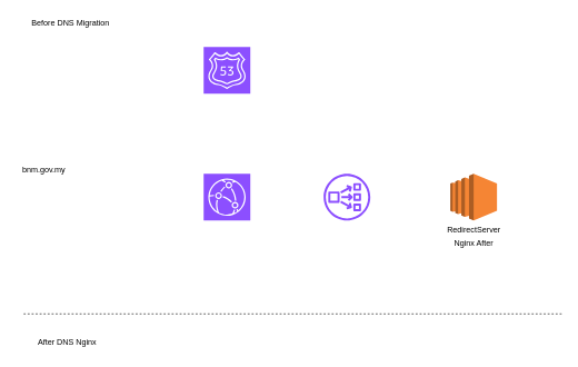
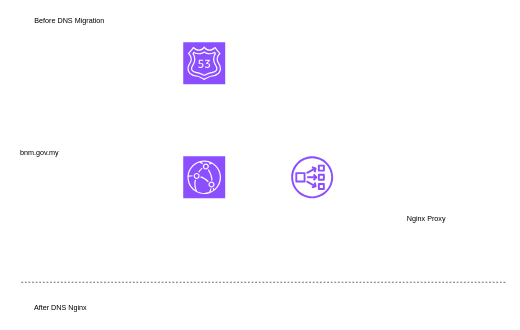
- <mxCell id="2" value="Before DNS Migration" style="text;html=1;align=center;verticalAlign=middle;resizable=0;points=[];autosize=1;strokeColor=none;fillColor=none;" vertex="1" parent="1"><mxGeometry x="35" y="20" width="140" height="30" as="geometry" /></mxCell>
+ <mxCell id="2" value="Before DNS Migration" style="text;html=1;align=center;verticalAlign=middle;resizable=0;points=[];autosize=1;strokeColor=none;fillColor=none;" vertex="1" parent="1"><mxGeometry x="45" y="20" width="140" height="30" as="geometry" /></mxCell>
- <mxCell id="3" value="RedirectServer" style="outlineConnect=0;dashed=0;verticalLabelPosition=bottom;verticalAlign=top;align=center;html=1;shape=mxgraph.aws3.ec2;fillColor=#F58534;gradientColor=none;" vertex="1" parent="1"><mxGeometry x="675" y="260" width="70" height="70" as="geometry" /></mxCell>
- <mxCell id="10" value="Nginx After" style="text;html=1;align=center;verticalAlign=middle;resizable=0;points=[];autosize=1;strokeColor=none;fillColor=none;" vertex="1" parent="1"><mxGeometry x="665" y="350" width="90" height="30" as="geometry" /></mxCell>
+ <mxCell id="10" value="Nginx Proxy" style="text;html=1;align=center;verticalAlign=middle;resizable=0;points=[];autosize=1;strokeColor=none;fillColor=none;" vertex="1" parent="1"><mxGeometry x="665" y="350" width="90" height="30" as="geometry" /></mxCell>
